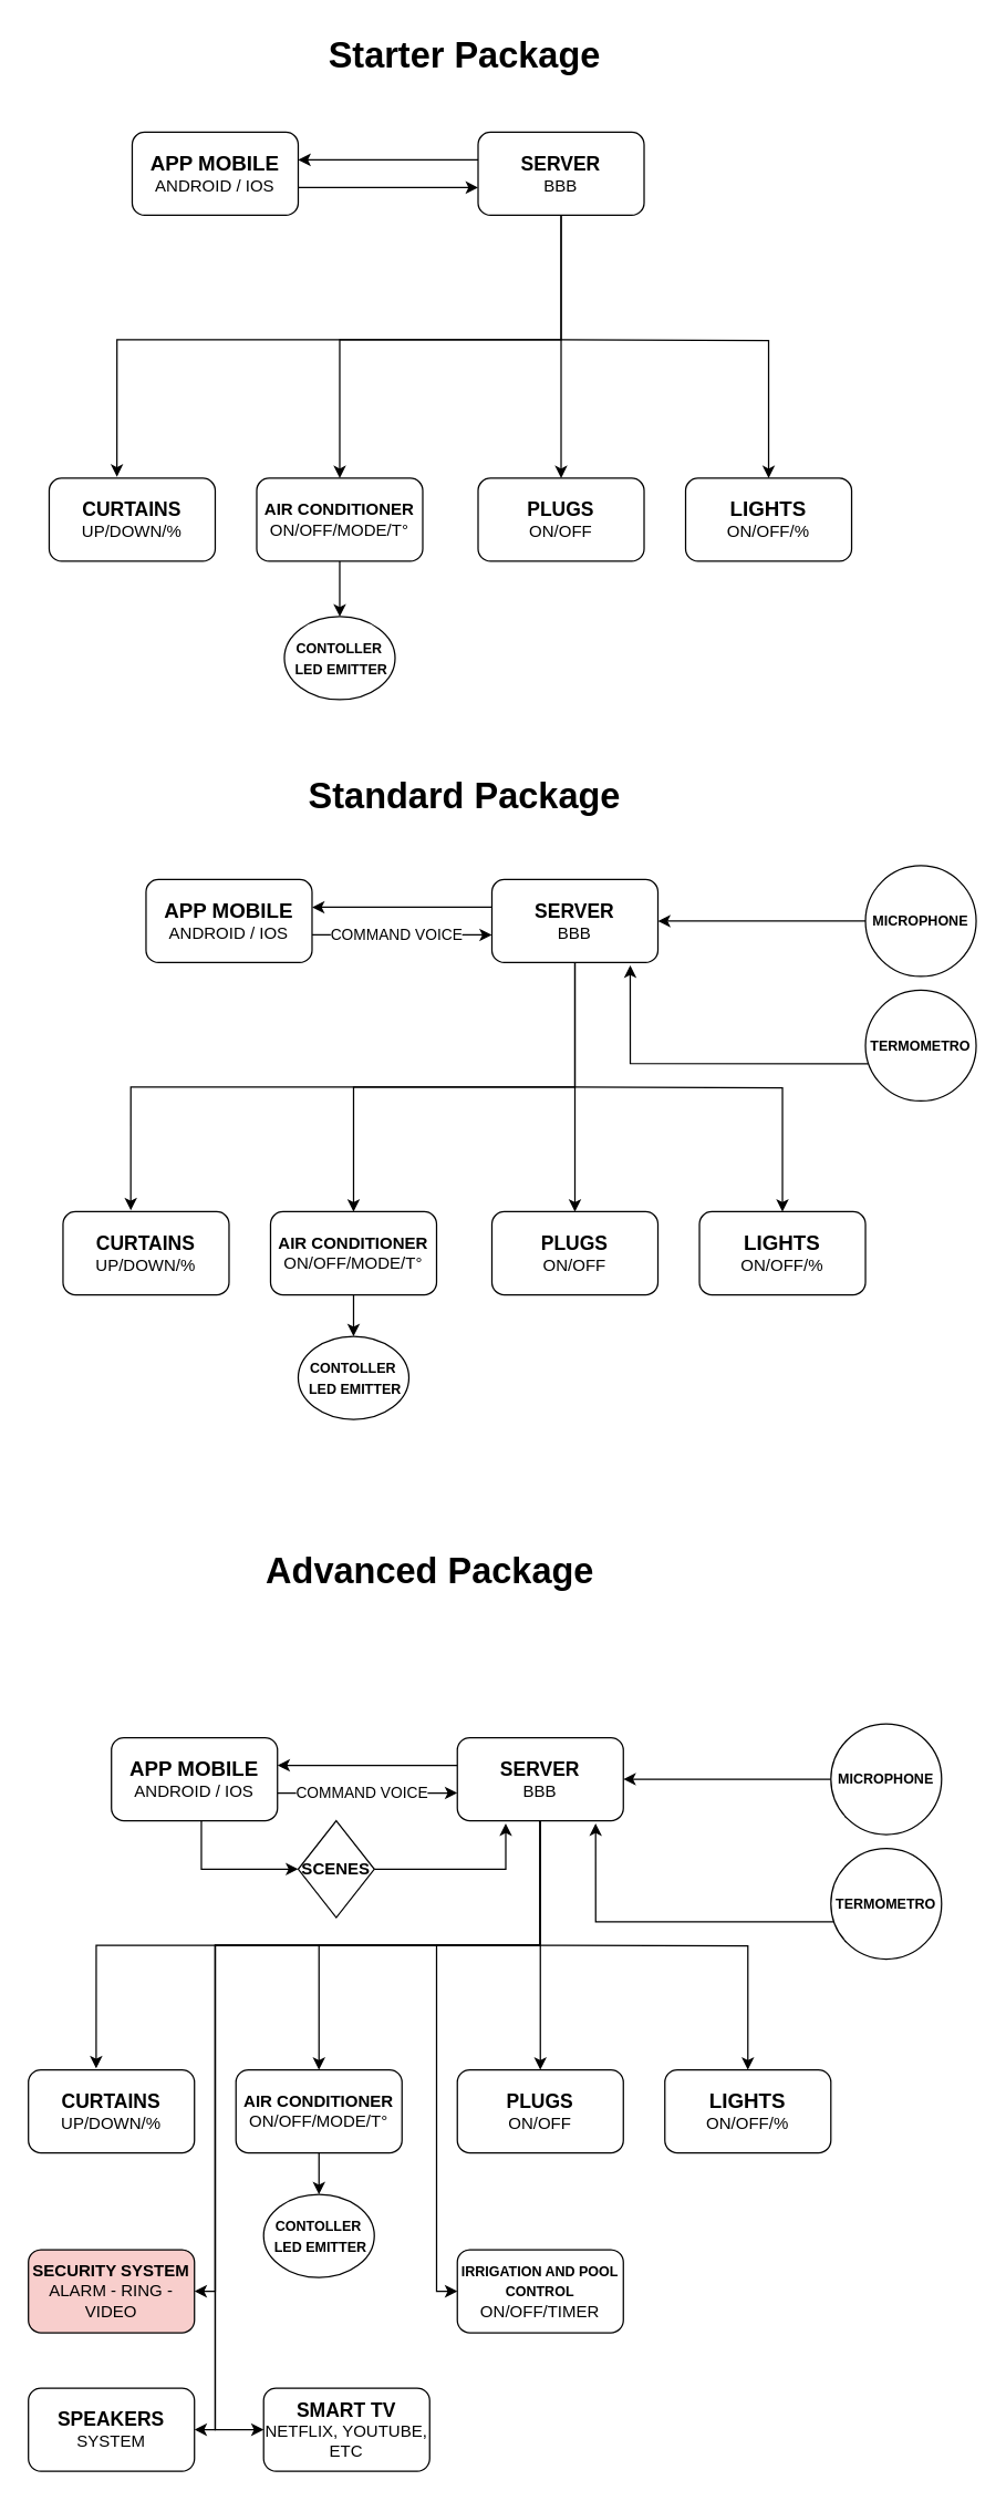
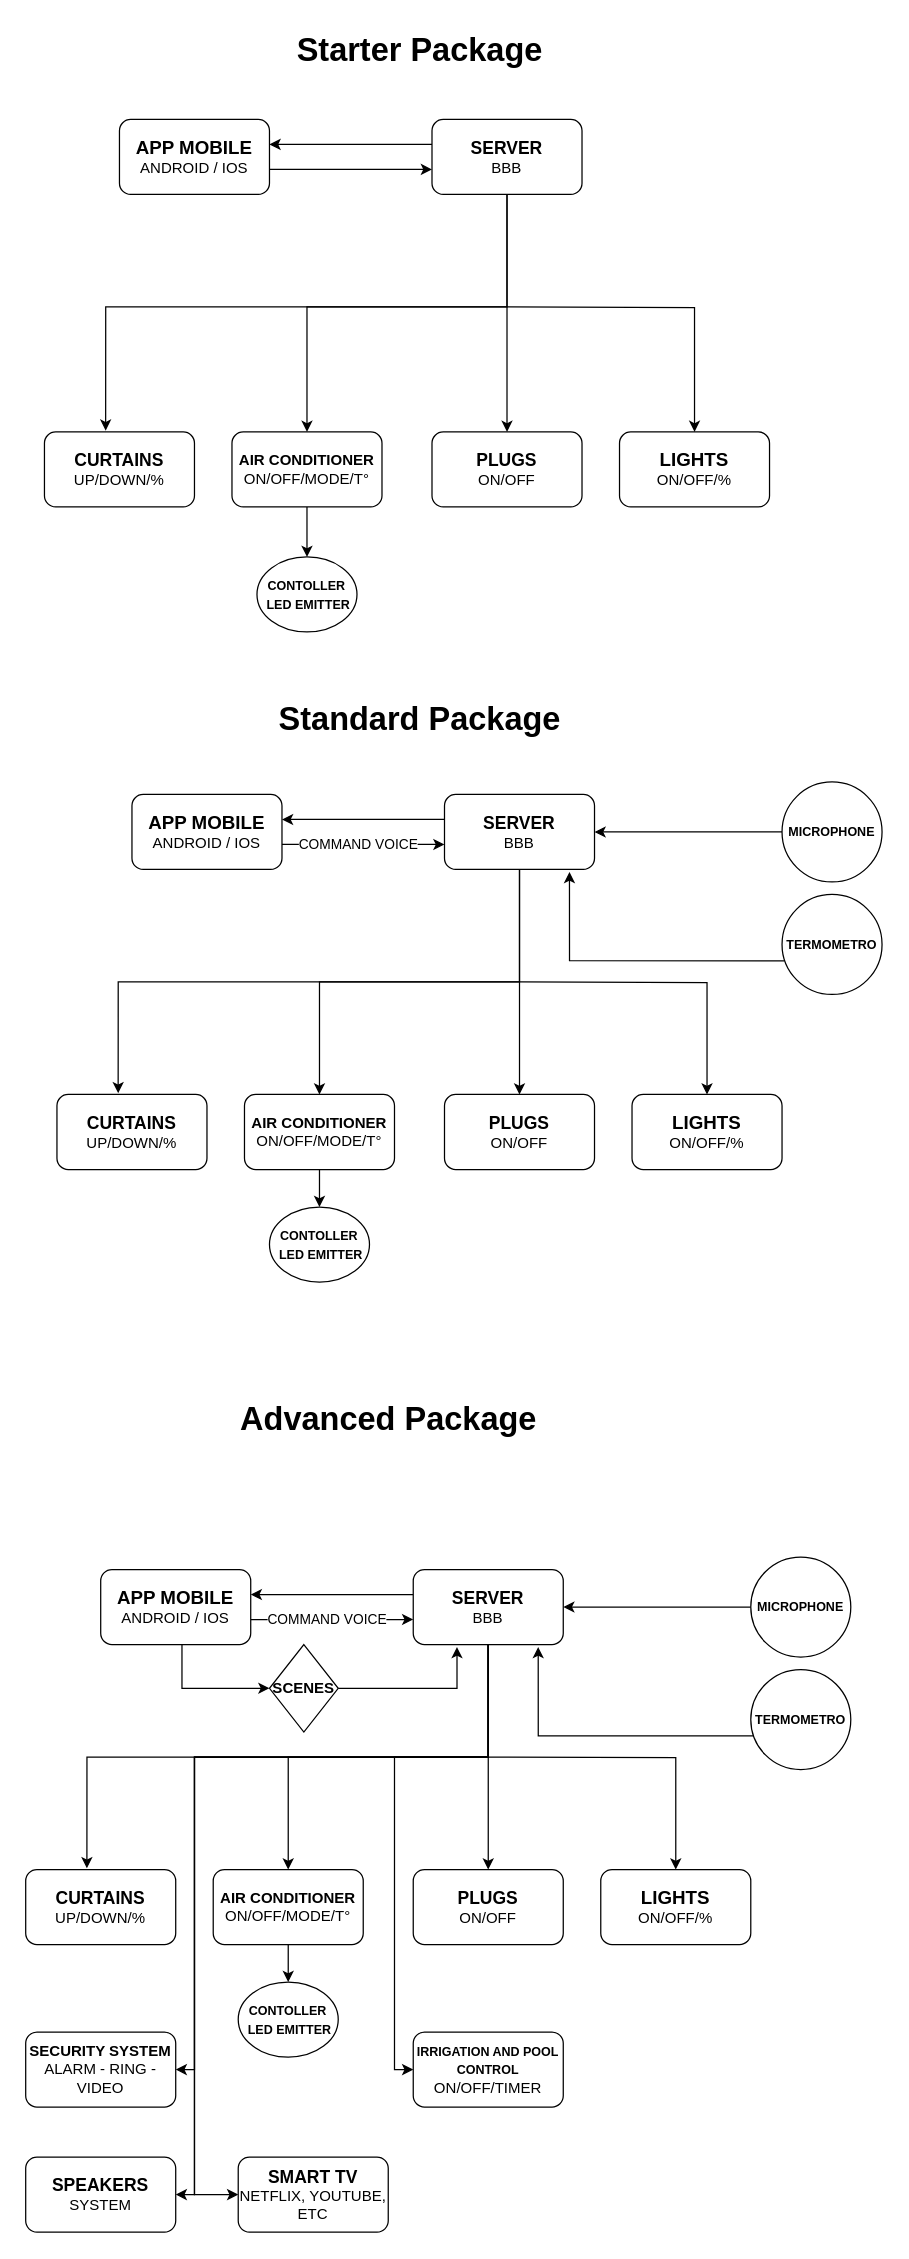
- <mxCell id="65" value="&lt;b&gt;SECURITY SYSTEM&lt;/b&gt;&lt;br&gt;ALARM - RING - VIDEO&lt;b&gt;&lt;br&gt;&lt;/b&gt;" style="rounded=1;whiteSpace=wrap;html=1;labelBackgroundColor=none;fillColor=#f8cecc;" vertex="1" parent="1"><mxGeometry x="20" y="1625" width="120" height="60" as="geometry" /></mxCell>
+ <mxCell id="65" value="&lt;b&gt;SECURITY SYSTEM&lt;/b&gt;&lt;br&gt;ALARM - RING - VIDEO&lt;b&gt;&lt;br&gt;&lt;/b&gt;" style="rounded=1;whiteSpace=wrap;html=1;labelBackgroundColor=none;" vertex="1" parent="1"><mxGeometry x="20" y="1625" width="120" height="60" as="geometry" /></mxCell>
